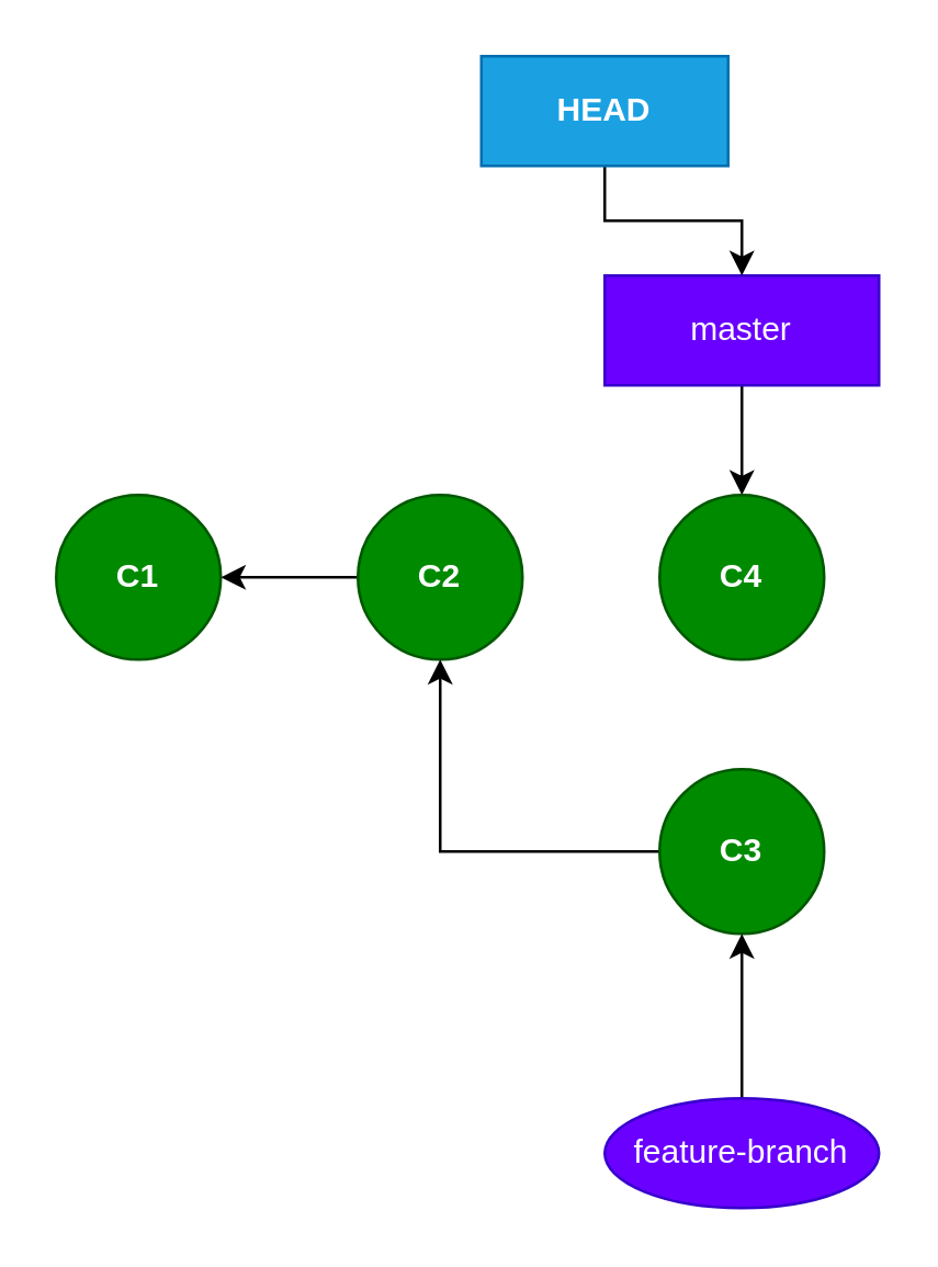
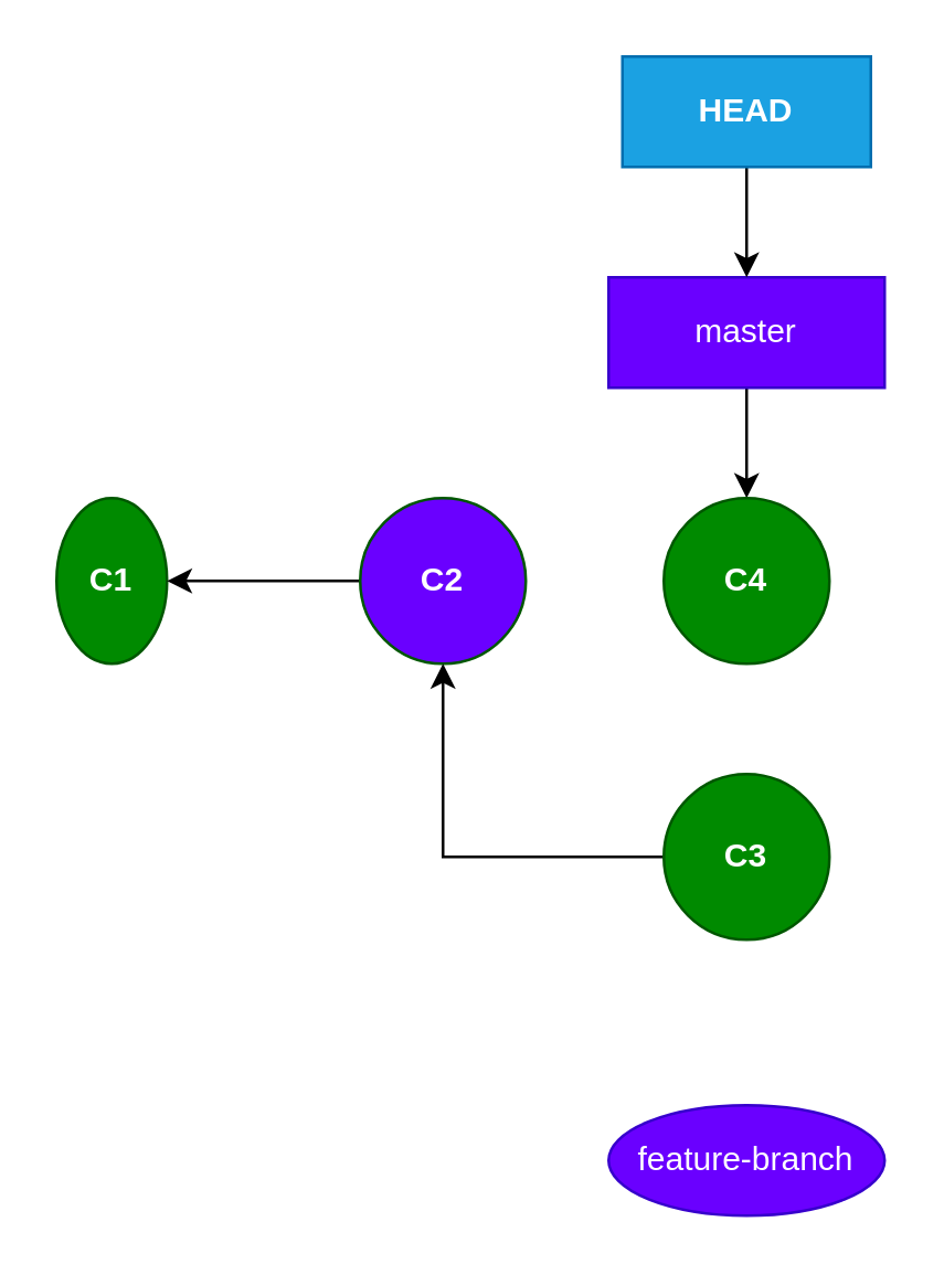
- <mxCell id="6" value="&lt;b&gt;HEAD&lt;/b&gt;" style="rounded=0;whiteSpace=wrap;html=1;fillColor=#1ba1e2;strokeColor=#006EAF;fontColor=#ffffff;" parent="1" vertex="1"><mxGeometry x="175" y="20" width="90" height="40" as="geometry" /></mxCell>
+ <mxCell id="6" value="&lt;b&gt;HEAD&lt;/b&gt;" style="rounded=0;whiteSpace=wrap;html=1;fillColor=#1ba1e2;strokeColor=#006EAF;fontColor=#ffffff;" parent="1" vertex="1"><mxGeometry x="225" y="20" width="90" height="40" as="geometry" /></mxCell>
- <mxCell id="2" value="C1" style="ellipse;whiteSpace=wrap;html=1;aspect=fixed;fillColor=#008a00;strokeColor=#005700;fontColor=#ffffff;fontStyle=1" parent="1" vertex="1"><mxGeometry x="20" y="180" width="60" height="60" as="geometry" /></mxCell>
+ <mxCell id="2" value="C1" style="ellipse;whiteSpace=wrap;html=1;aspect=fixed;fillColor=#008a00;strokeColor=#005700;fontColor=#ffffff;fontStyle=1" parent="1" vertex="1"><mxGeometry x="20" y="180" width="40" height="60" as="geometry" /></mxCell>
- <mxCell id="8" value="C2" style="ellipse;whiteSpace=wrap;html=1;aspect=fixed;fillColor=#008a00;strokeColor=#005700;fontColor=#ffffff;fontStyle=1" parent="1" vertex="1"><mxGeometry x="130" y="180" width="60" height="60" as="geometry" /></mxCell>
+ <mxCell id="8" value="C2" style="ellipse;whiteSpace=wrap;html=1;aspect=fixed;fillColor=#6a00ff;strokeColor=#005700;fontColor=#ffffff;fontStyle=1;" parent="1" vertex="1"><mxGeometry x="130" y="180" width="60" height="60" as="geometry" /></mxCell>
- <mxCell id="12" style="edgeStyle=orthogonalEdgeStyle;rounded=0;orthogonalLoop=1;jettySize=auto;html=1;entryX=0.5;entryY=1;entryDx=0;entryDy=0;" parent="1" source="13" target="10" edge="1"><mxGeometry relative="1" as="geometry" /></mxCell>
